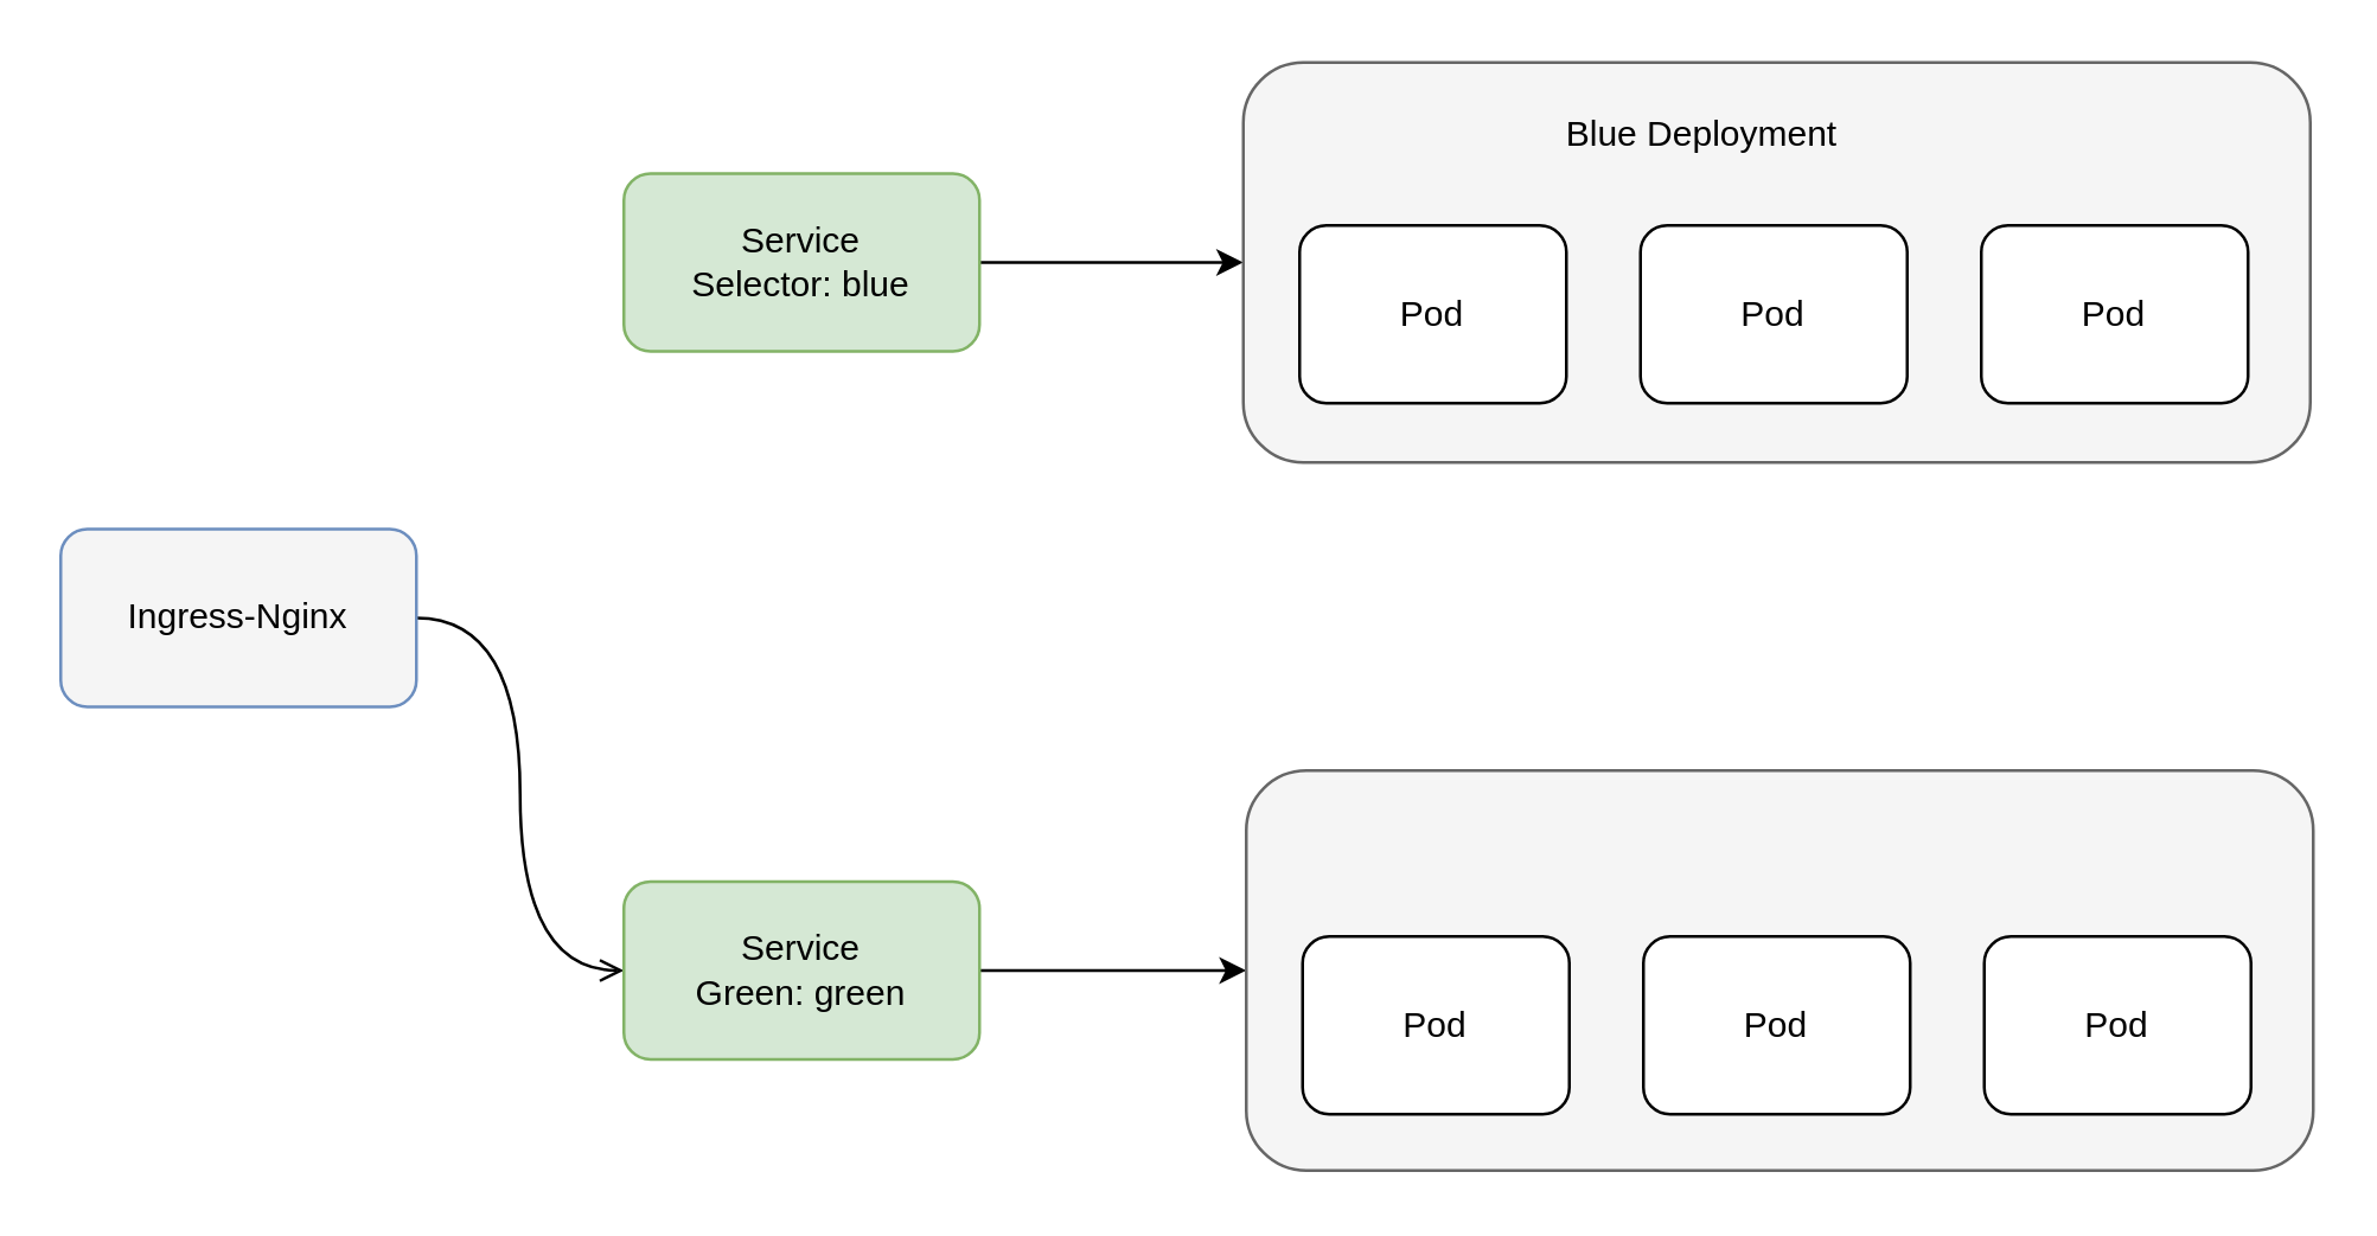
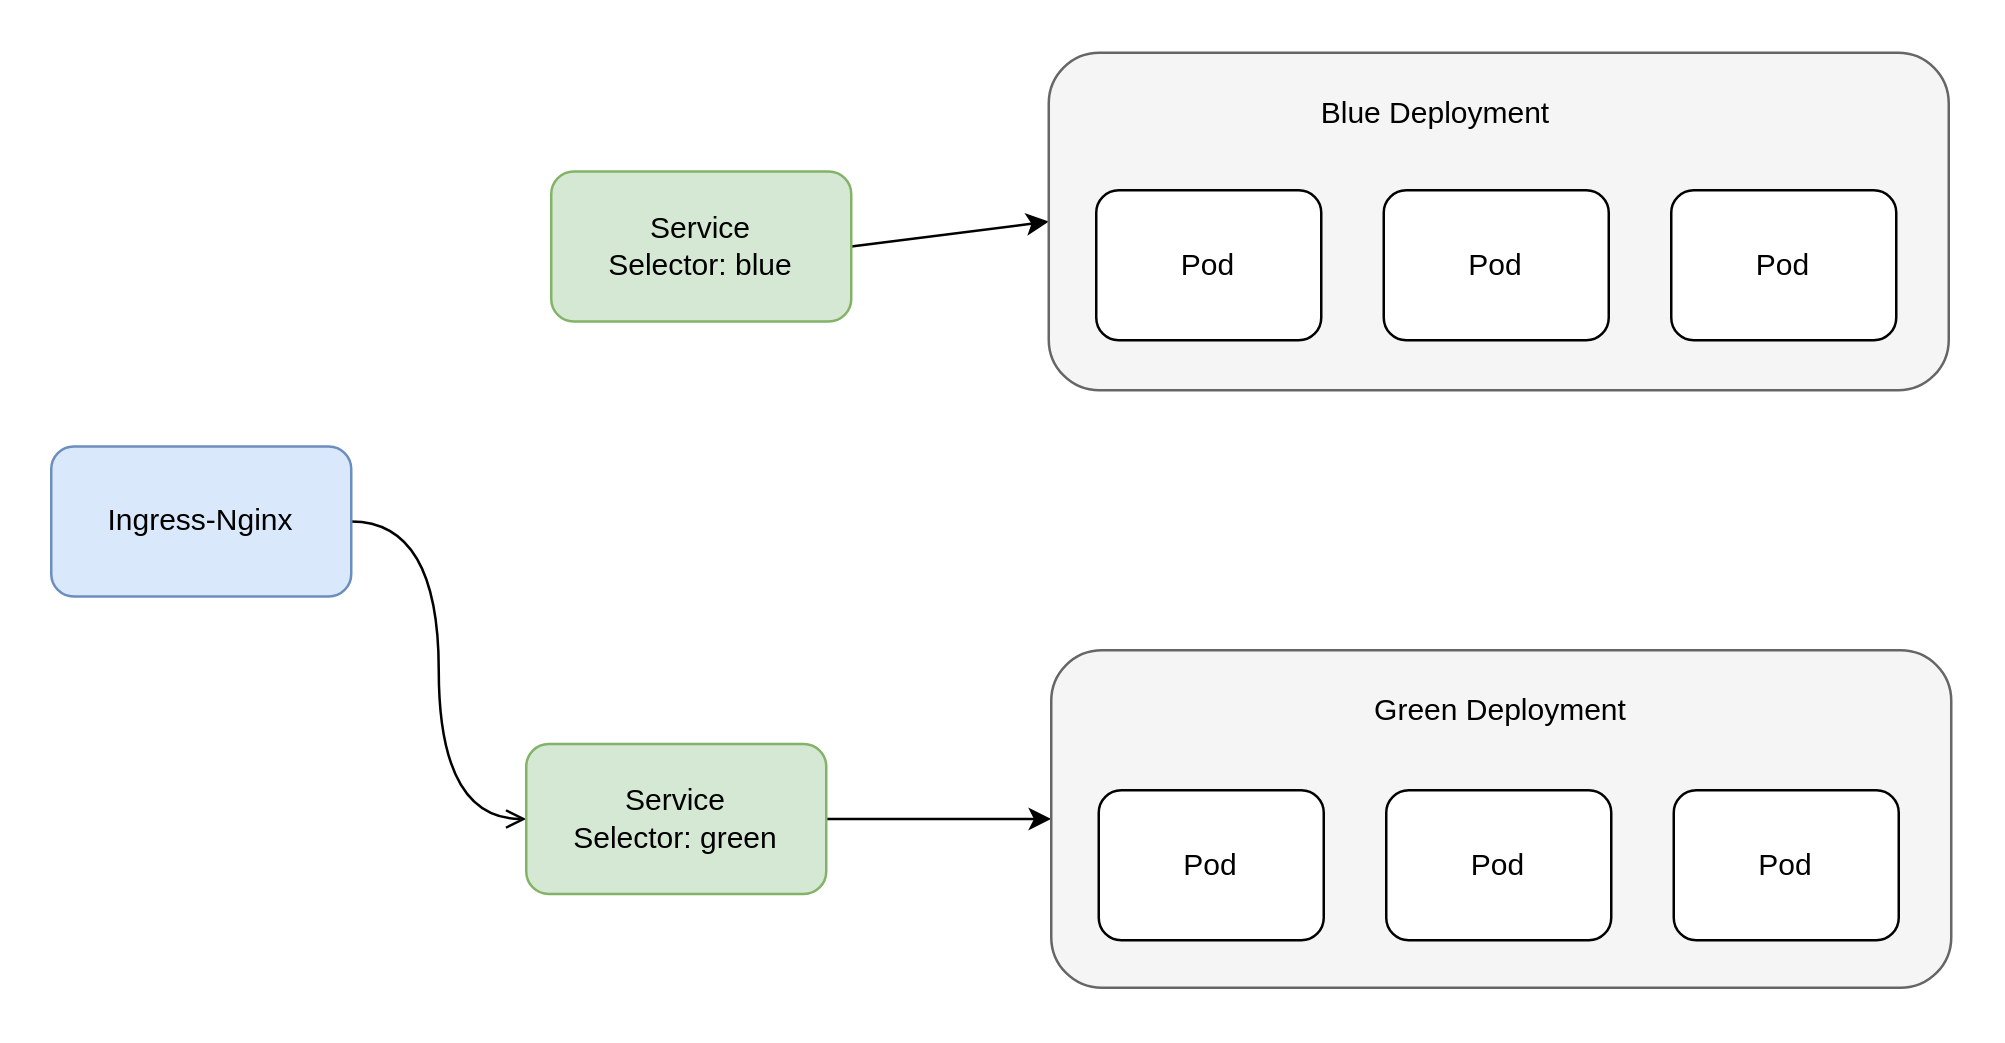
- <mxCell id="7" value="Service&lt;br&gt;Selector: blue" style="rounded=1;whiteSpace=wrap;html=1;fillColor=#d5e8d4;strokeColor=#82b366;" vertex="1" parent="1"><mxGeometry x="210" y="58" width="120" height="60" as="geometry" /></mxCell>
+ <mxCell id="7" value="Service&lt;br&gt;Selector: blue" style="rounded=1;whiteSpace=wrap;html=1;fillColor=#d5e8d4;strokeColor=#82b366;" vertex="1" parent="1"><mxGeometry x="220" y="68" width="120" height="60" as="geometry" /></mxCell>
- <mxCell id="3" value="Ingress-Nginx" style="rounded=1;whiteSpace=wrap;html=1;fillColor=#f5f5f5;strokeColor=#6c8ebf;" vertex="1" parent="1"><mxGeometry x="20" y="178" width="120" height="60" as="geometry" /></mxCell>
+ <mxCell id="3" value="Ingress-Nginx" style="rounded=1;whiteSpace=wrap;html=1;fillColor=#dae8fc;strokeColor=#6c8ebf;" vertex="1" parent="1"><mxGeometry x="20" y="178" width="120" height="60" as="geometry" /></mxCell>
+ <mxCell id="14" value="Green Deployment" style="text;html=1;strokeColor=none;fillColor=none;align=center;verticalAlign=middle;whiteSpace=wrap;rounded=0;" vertex="1" parent="1"><mxGeometry x="545" y="268.5" width="110" height="30" as="geometry" /></mxCell>
- <mxCell id="5" value="Service&lt;br&gt;Green: green" style="rounded=1;whiteSpace=wrap;html=1;fillColor=#d5e8d4;strokeColor=#82b366;" vertex="1" parent="1"><mxGeometry x="210" y="297" width="120" height="60" as="geometry" /></mxCell>
+ <mxCell id="5" value="Service&lt;br&gt;Selector: green" style="rounded=1;whiteSpace=wrap;html=1;fillColor=#d5e8d4;strokeColor=#82b366;" vertex="1" parent="1"><mxGeometry x="210" y="297" width="120" height="60" as="geometry" /></mxCell>
